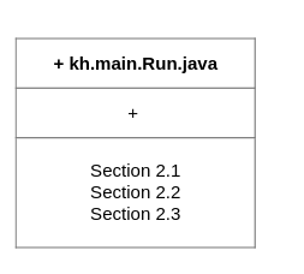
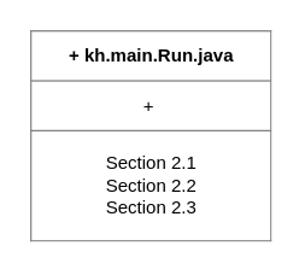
- <mxCell id="2" value="&lt;table border=&quot;1&quot; width=&quot;100%&quot; cellpadding=&quot;4&quot; style=&quot;width: 100% ; height: 100% ; border-collapse: collapse&quot;&gt;&lt;tbody&gt;&lt;tr&gt;&lt;th align=&quot;center&quot;&gt;+ kh.main.Run.java&lt;/th&gt;&lt;/tr&gt;&lt;tr&gt;&lt;td align=&quot;center&quot;&gt;+&amp;nbsp;&lt;/td&gt;&lt;/tr&gt;&lt;tr&gt;&lt;td align=&quot;center&quot;&gt;Section 2.1&lt;br&gt;Section 2.2&lt;br&gt;Section 2.3&lt;/td&gt;&lt;/tr&gt;&lt;/tbody&gt;&lt;/table&gt;" style="text;html=1;strokeColor=none;fillColor=none;overflow=fill;" vertex="1" parent="1"><mxGeometry x="10" y="25" width="160" height="140" as="geometry" /></mxCell>
+ <mxCell id="2" value="&lt;table border=&quot;1&quot; width=&quot;100%&quot; cellpadding=&quot;4&quot; style=&quot;width: 100% ; height: 100% ; border-collapse: collapse&quot;&gt;&lt;tbody&gt;&lt;tr&gt;&lt;th align=&quot;center&quot;&gt;+ kh.main.Run.java&lt;/th&gt;&lt;/tr&gt;&lt;tr&gt;&lt;td align=&quot;center&quot;&gt;+&amp;nbsp;&lt;/td&gt;&lt;/tr&gt;&lt;tr&gt;&lt;td align=&quot;center&quot;&gt;Section 2.1&lt;br&gt;Section 2.2&lt;br&gt;Section 2.3&lt;/td&gt;&lt;/tr&gt;&lt;/tbody&gt;&lt;/table&gt;" style="text;html=1;strokeColor=none;fillColor=none;overflow=fill;" vertex="1" parent="1"><mxGeometry x="20" y="20" width="160" height="140" as="geometry" /></mxCell>
